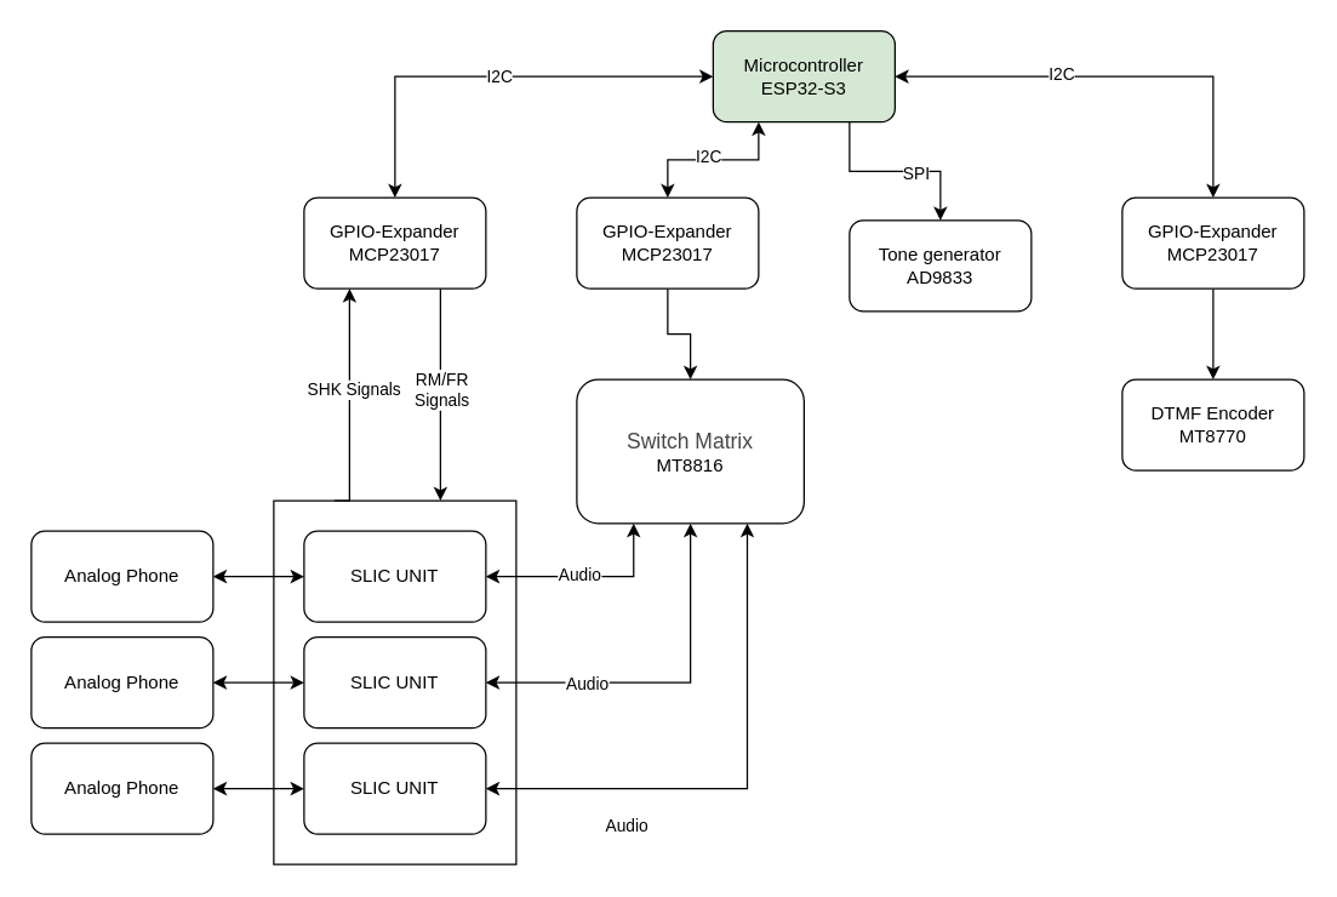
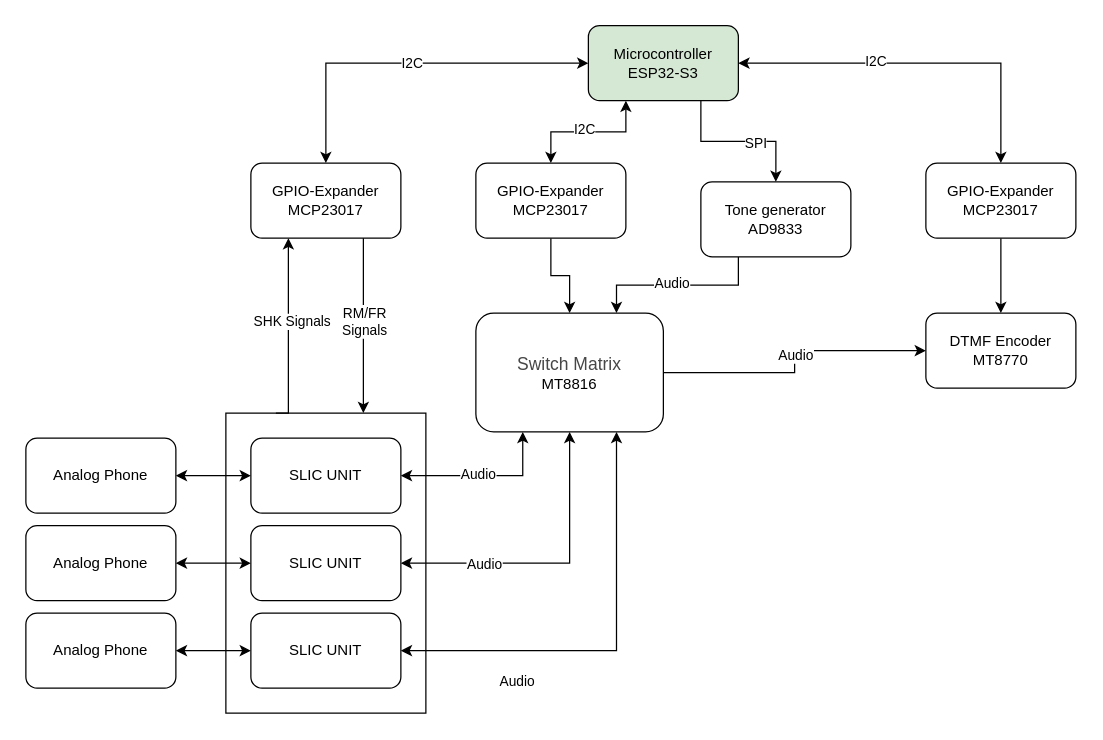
+ <mxCell id="31" style="edgeStyle=orthogonalEdgeStyle;rounded=0;orthogonalLoop=1;jettySize=auto;html=1;exitX=0.25;exitY=1;exitDx=0;exitDy=0;entryX=0.75;entryY=0;entryDx=0;entryDy=0;" edge="1" parent="1" source="33" target="30"><mxGeometry relative="1" as="geometry" /></mxCell>
+ <mxCell id="32" value="Audio" style="edgeLabel;html=1;align=center;verticalAlign=middle;resizable=0;points=[];" vertex="1" connectable="0" parent="31"><mxGeometry x="-0.19" y="-2" relative="1" as="geometry"><mxPoint x="-18" as="offset" /></mxGeometry></mxCell>
+ <mxCell id="26" style="edgeStyle=orthogonalEdgeStyle;rounded=0;orthogonalLoop=1;jettySize=auto;html=1;exitX=1;exitY=0.5;exitDx=0;exitDy=0;entryX=0;entryY=0.5;entryDx=0;entryDy=0;" edge="1" parent="1" source="30" target="17"><mxGeometry relative="1" as="geometry" /></mxCell>
+ <mxCell id="27" value="Audio" style="edgeLabel;html=1;align=center;verticalAlign=middle;resizable=0;points=[];" vertex="1" connectable="0" parent="26"><mxGeometry x="0.08" y="-3" relative="1" as="geometry"><mxPoint as="offset" /></mxGeometry></mxCell>
